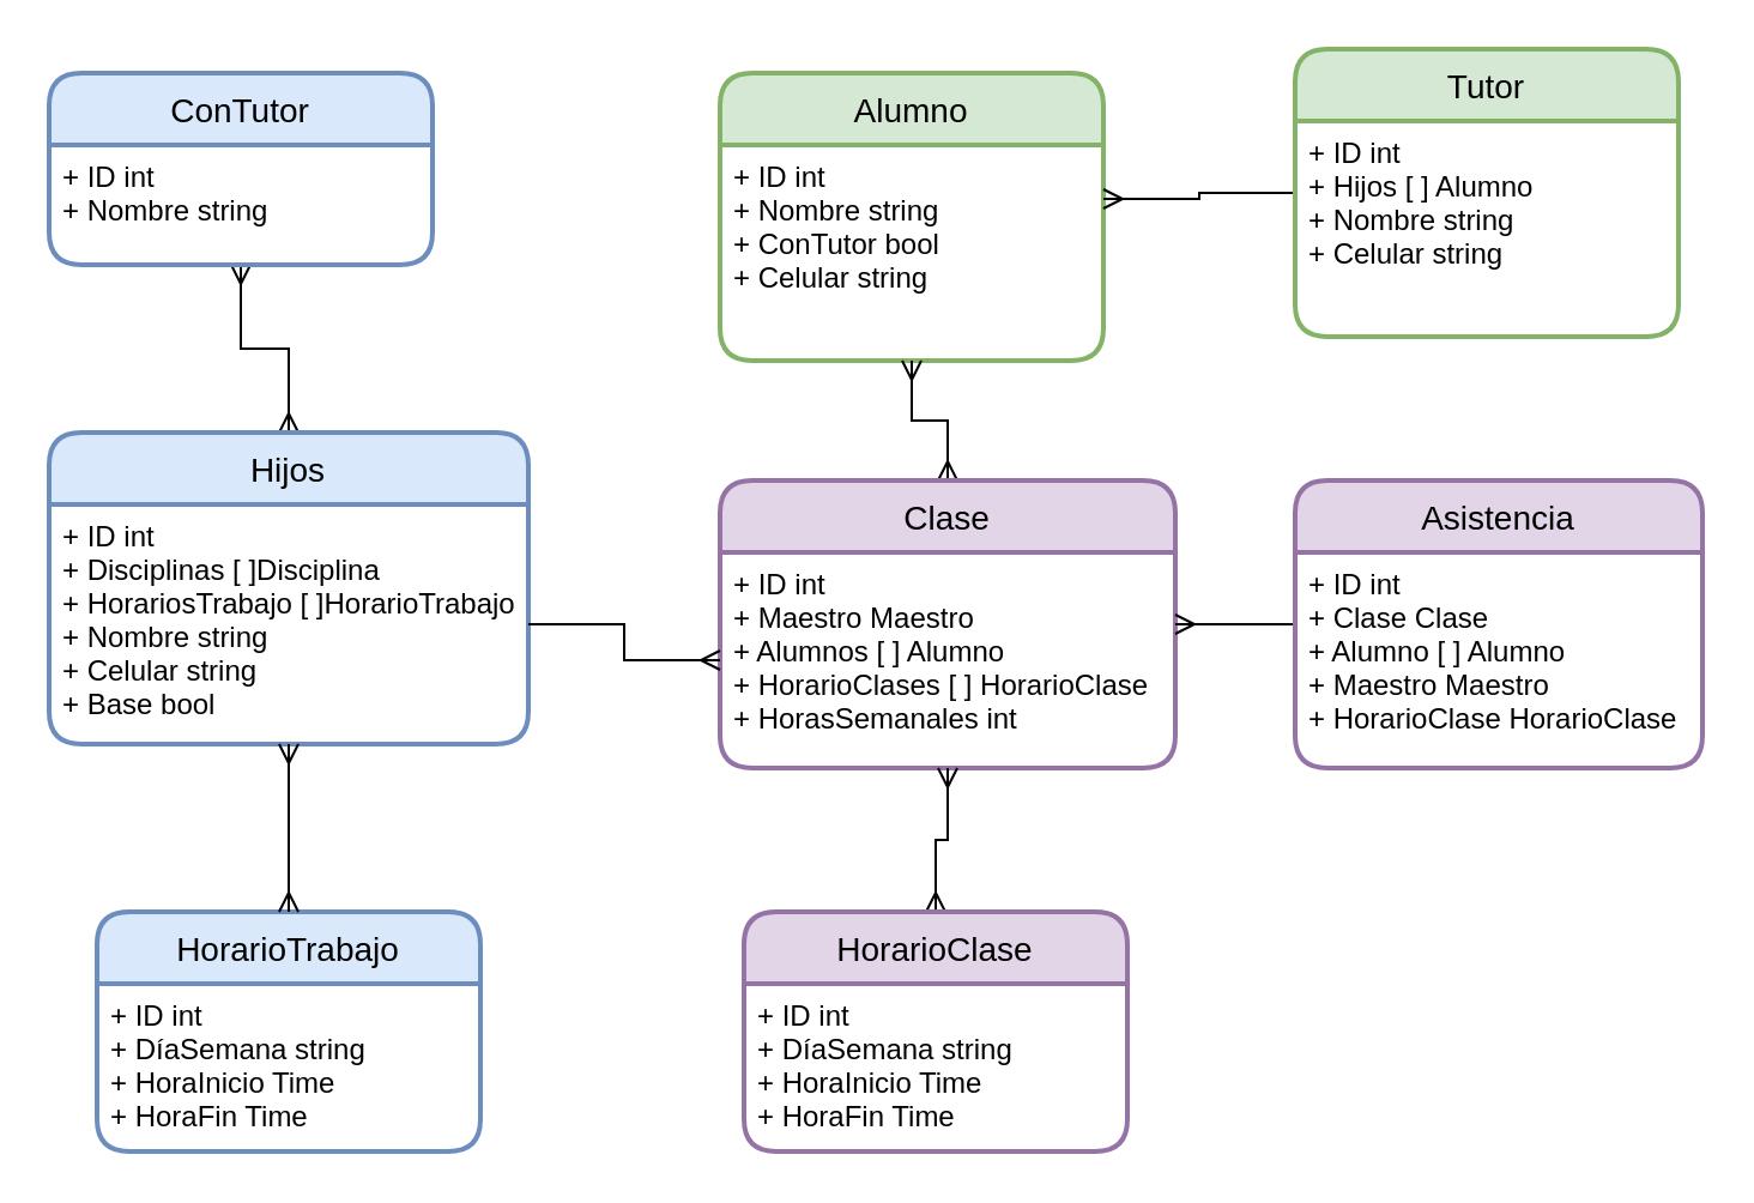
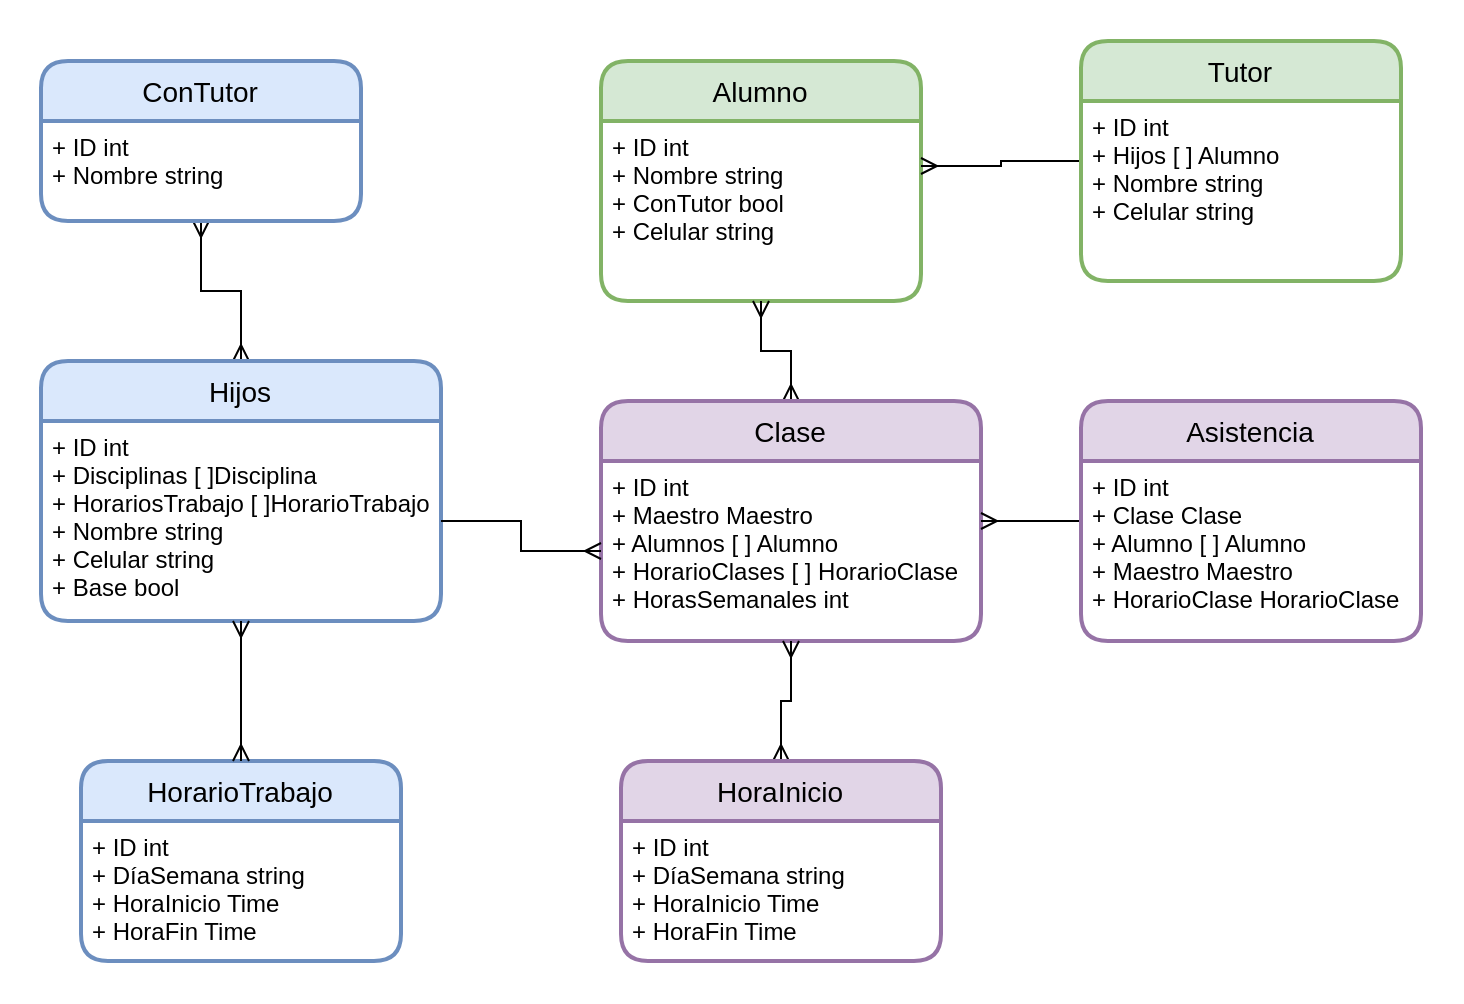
- <mxCell id="23" value="HorarioClase" style="swimlane;childLayout=stackLayout;horizontal=1;startSize=30;horizontalStack=0;rounded=1;fontSize=14;fontStyle=0;strokeWidth=2;resizeParent=0;resizeLast=1;shadow=0;dashed=0;align=center;fillColor=#e1d5e7;strokeColor=#9673a6;" vertex="1" parent="1"><mxGeometry x="310" y="380" width="160" height="100" as="geometry" /></mxCell>
+ <mxCell id="23" value="HoraInicio" style="swimlane;childLayout=stackLayout;horizontal=1;startSize=30;horizontalStack=0;rounded=1;fontSize=14;fontStyle=0;strokeWidth=2;resizeParent=0;resizeLast=1;shadow=0;dashed=0;align=center;fillColor=#e1d5e7;strokeColor=#9673a6;" vertex="1" parent="1"><mxGeometry x="310" y="380" width="160" height="100" as="geometry" /></mxCell>
